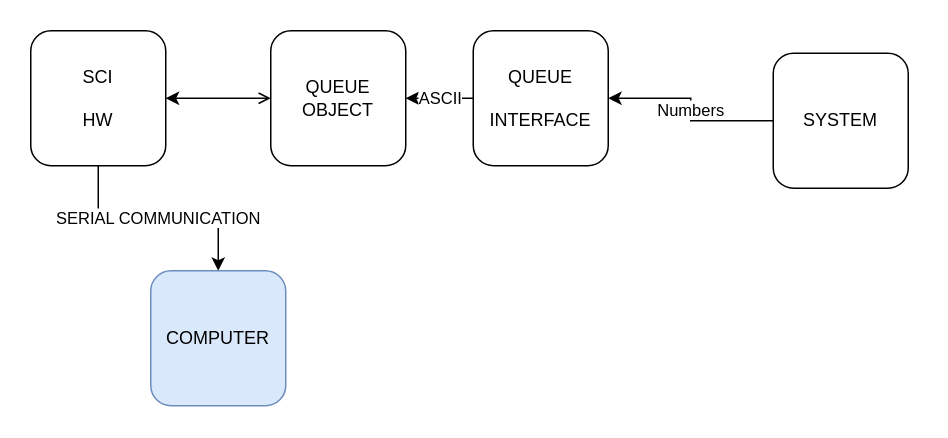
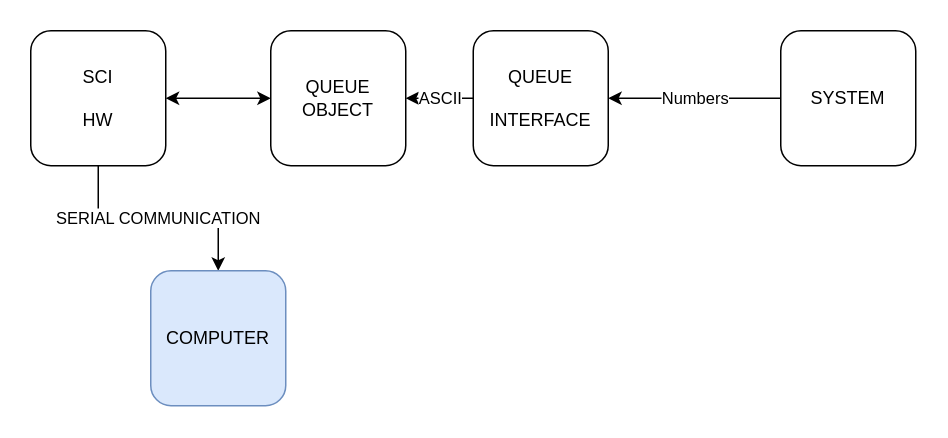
- <mxCell id="2" value="" style="edgeStyle=orthogonalEdgeStyle;rounded=0;orthogonalLoop=1;jettySize=auto;html=1;startArrow=classic;startFill=1;endArrow=open;" edge="1" parent="1" source="4" target="7"><mxGeometry relative="1" as="geometry" /></mxCell>
+ <mxCell id="2" value="" style="edgeStyle=orthogonalEdgeStyle;rounded=0;orthogonalLoop=1;jettySize=auto;html=1;startArrow=classic;startFill=1;" edge="1" parent="1" source="4" target="7"><mxGeometry relative="1" as="geometry" /></mxCell>
- <mxCell id="10" value="SYSTEM" style="rounded=1;whiteSpace=wrap;html=1;" vertex="1" parent="1"><mxGeometry x="515" y="35" width="90" height="90" as="geometry" /></mxCell>
+ <mxCell id="10" value="SYSTEM" style="rounded=1;whiteSpace=wrap;html=1;" vertex="1" parent="1"><mxGeometry x="520" y="20" width="90" height="90" as="geometry" /></mxCell>
